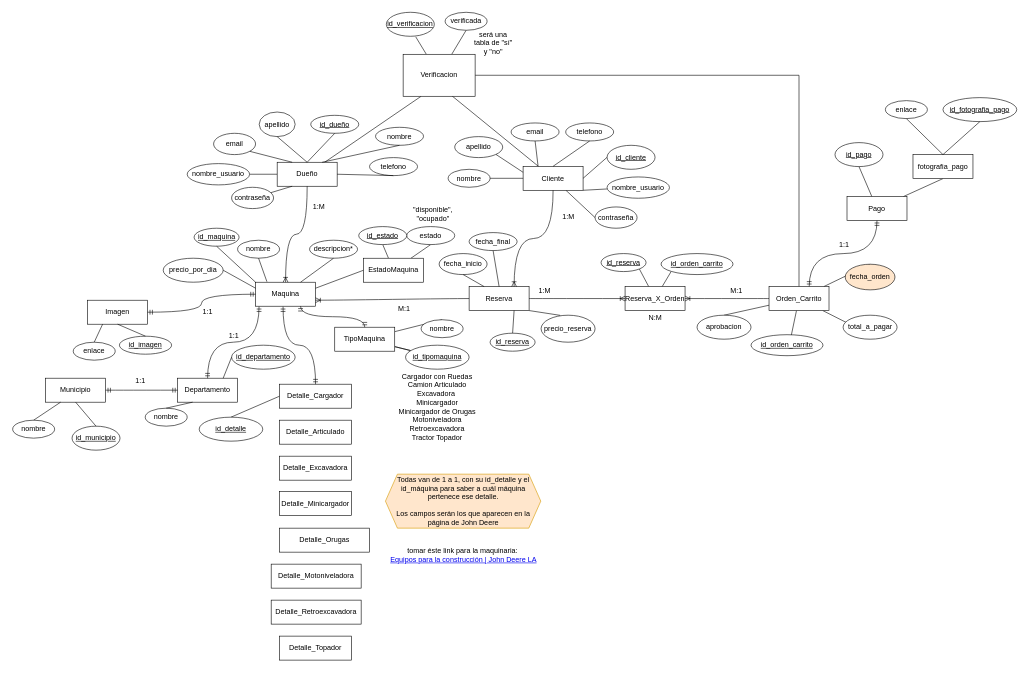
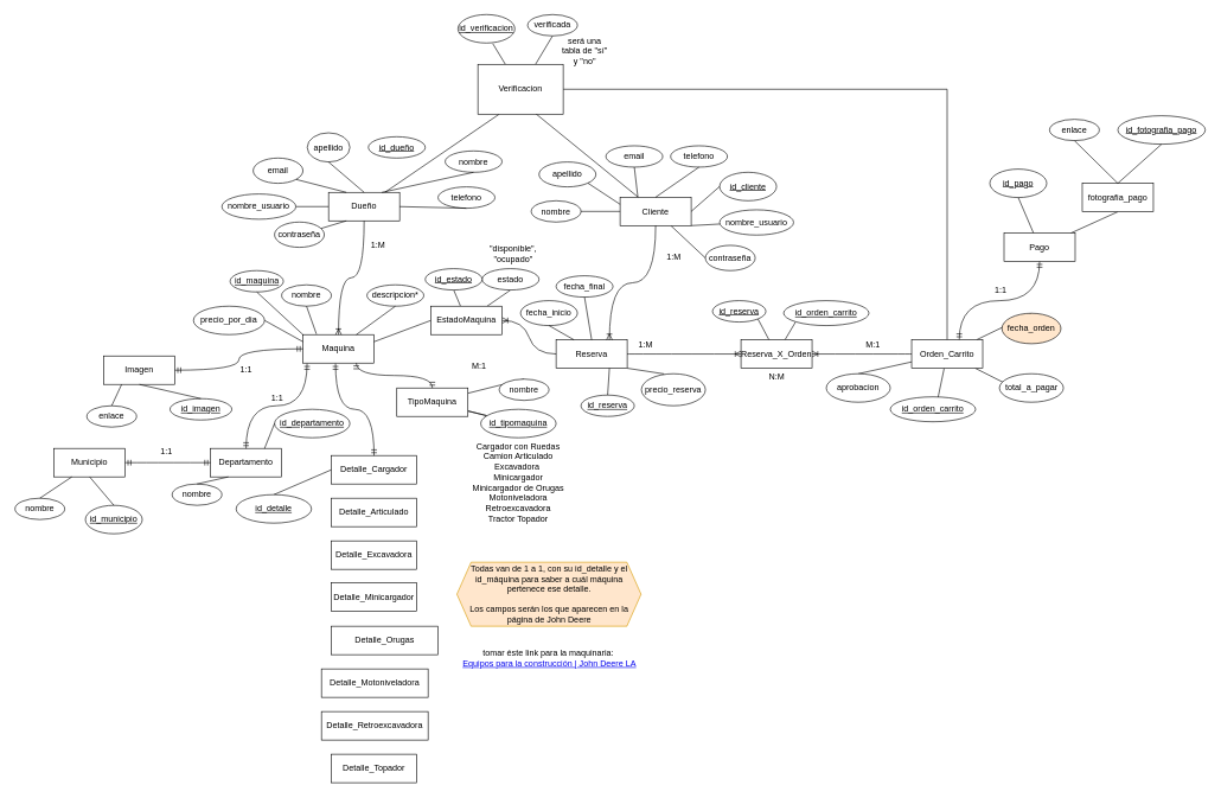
- <mxCell id="38" value="" style="endArrow=none;html=1;rounded=0;exitX=0.5;exitY=1;exitDx=0;exitDy=0;entryX=0.5;entryY=0;entryDx=0;entryDy=0;" parent="1" source="12" target="4" edge="1"><mxGeometry relative="1" as="geometry"><mxPoint x="411" y="360" as="sourcePoint" /><mxPoint x="571" y="360" as="targetPoint" /></mxGeometry></mxCell>
- <mxCell id="69" value="" style="edgeStyle=entityRelationEdgeStyle;fontSize=12;html=1;endArrow=ERoneToMany;rounded=0;curved=1;entryX=1;entryY=0.75;entryDx=0;entryDy=0;exitX=0;exitY=0.5;exitDx=0;exitDy=0;" parent="1" source="11" target="8" edge="1"><mxGeometry width="100" height="100" relative="1" as="geometry"><mxPoint x="641" y="540" as="sourcePoint" /><mxPoint x="791" y="510" as="targetPoint" /></mxGeometry></mxCell>
+ <mxCell id="69" value="" style="edgeStyle=entityRelationEdgeStyle;fontSize=12;html=1;endArrow=ERoneToMany;rounded=0;curved=1;exitX=0;exitY=0.5;exitDx=0;exitDy=0;" parent="1" source="11" target="97" edge="1"><mxGeometry width="100" height="100" relative="1" as="geometry"><mxPoint x="641" y="540" as="sourcePoint" /><mxPoint x="791" y="510" as="targetPoint" /></mxGeometry></mxCell>
- <mxCell id="37" value="id_imagen" style="ellipse;whiteSpace=wrap;html=1;align=center;fontStyle=4;" parent="1" vertex="1"><mxGeometry x="198" y="560" width="87" height="30" as="geometry" /></mxCell>
+ <mxCell id="37" value="id_imagen" style="ellipse;whiteSpace=wrap;html=1;align=center;fontStyle=4;" parent="1" vertex="1"><mxGeometry x="238" y="560" width="87" height="30" as="geometry" /></mxCell>
